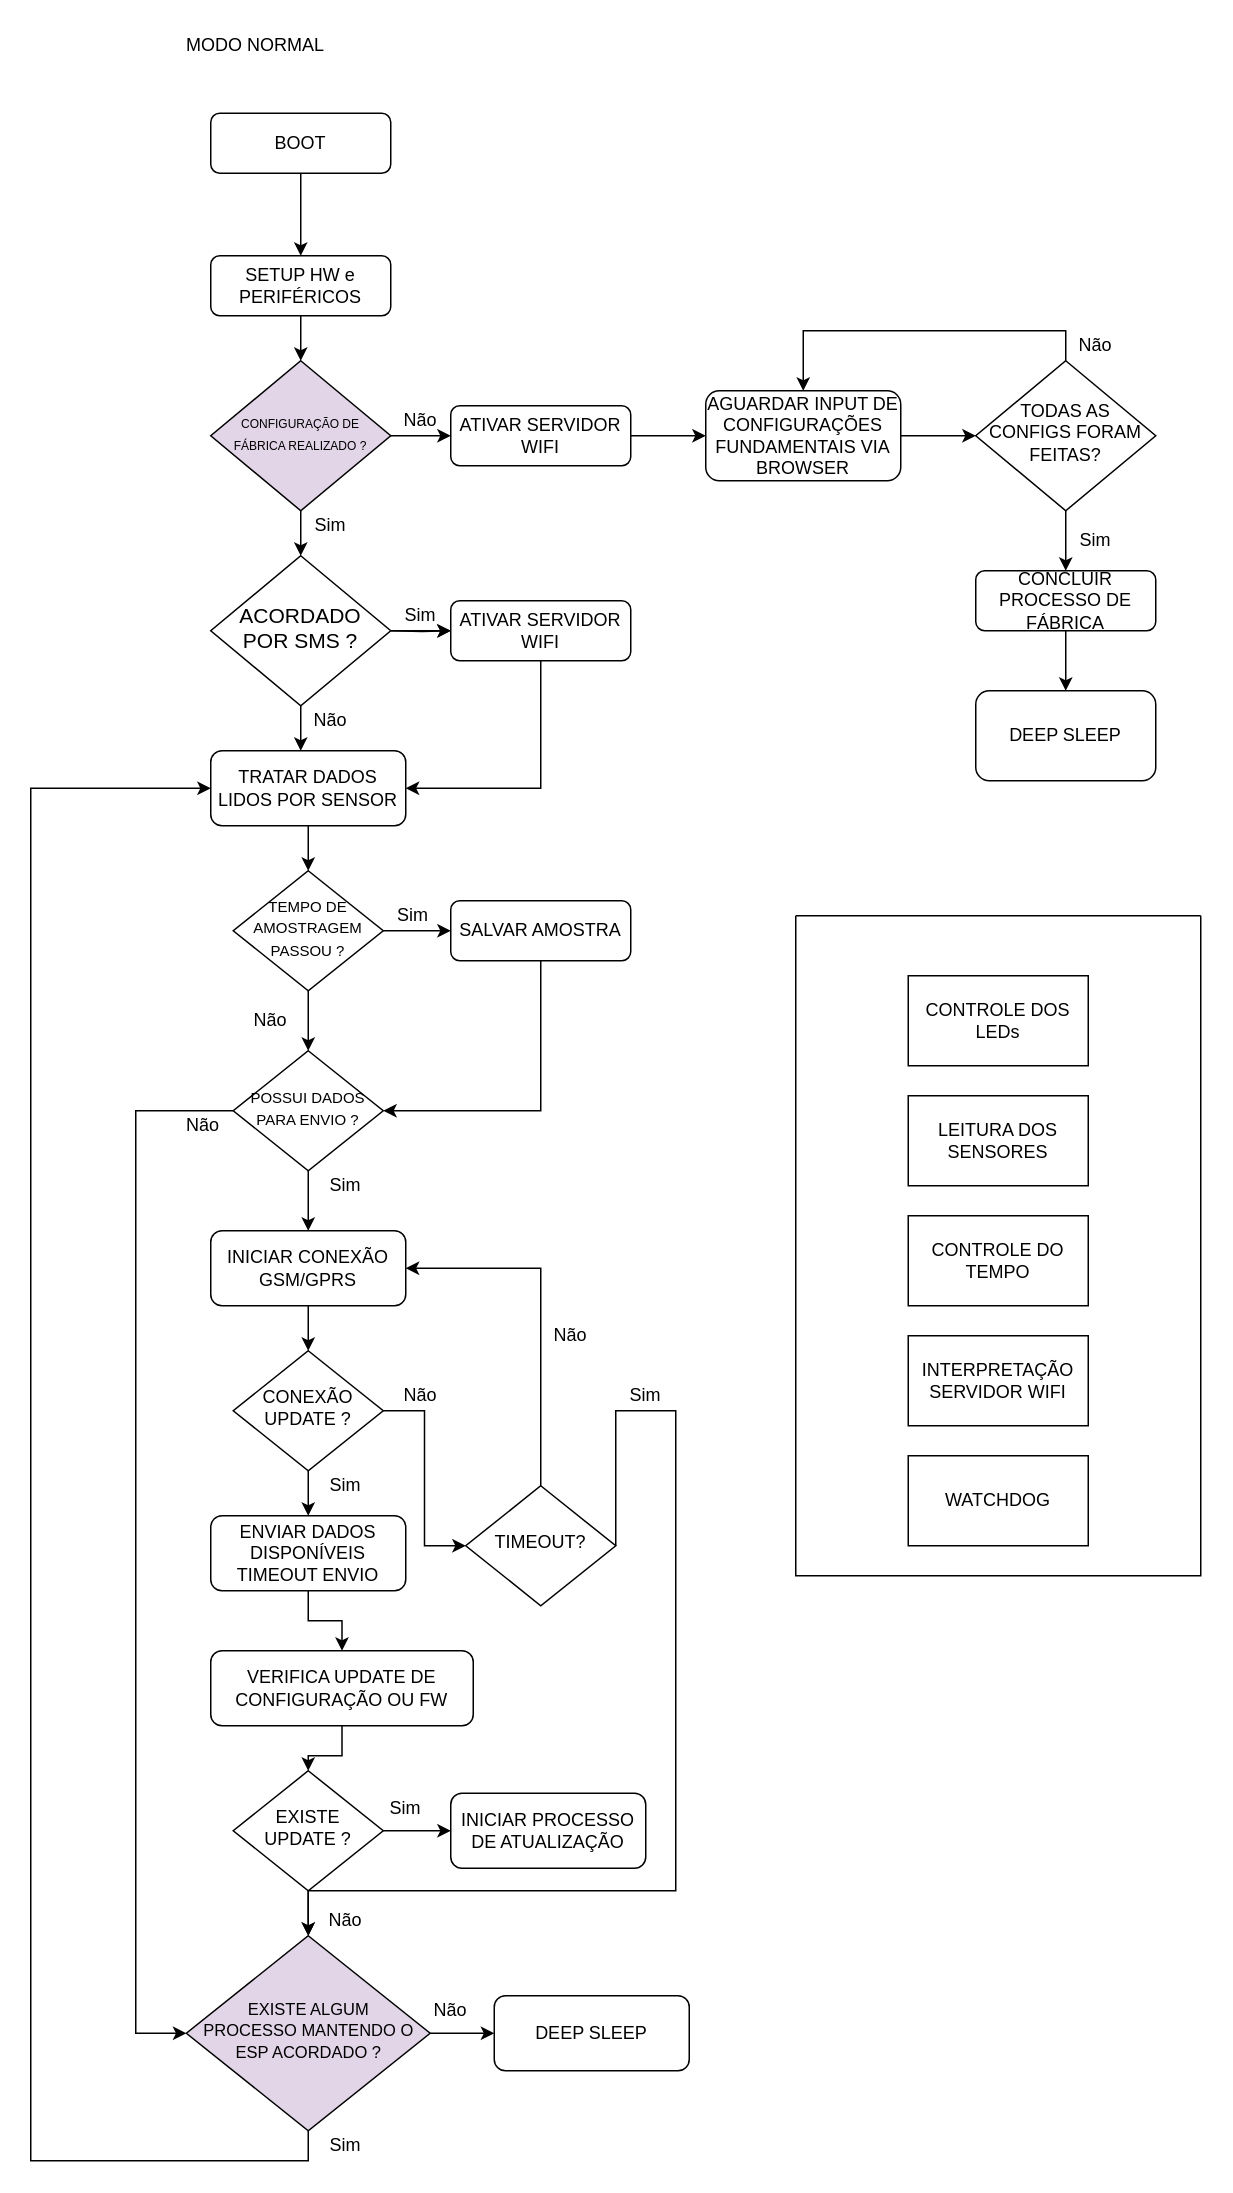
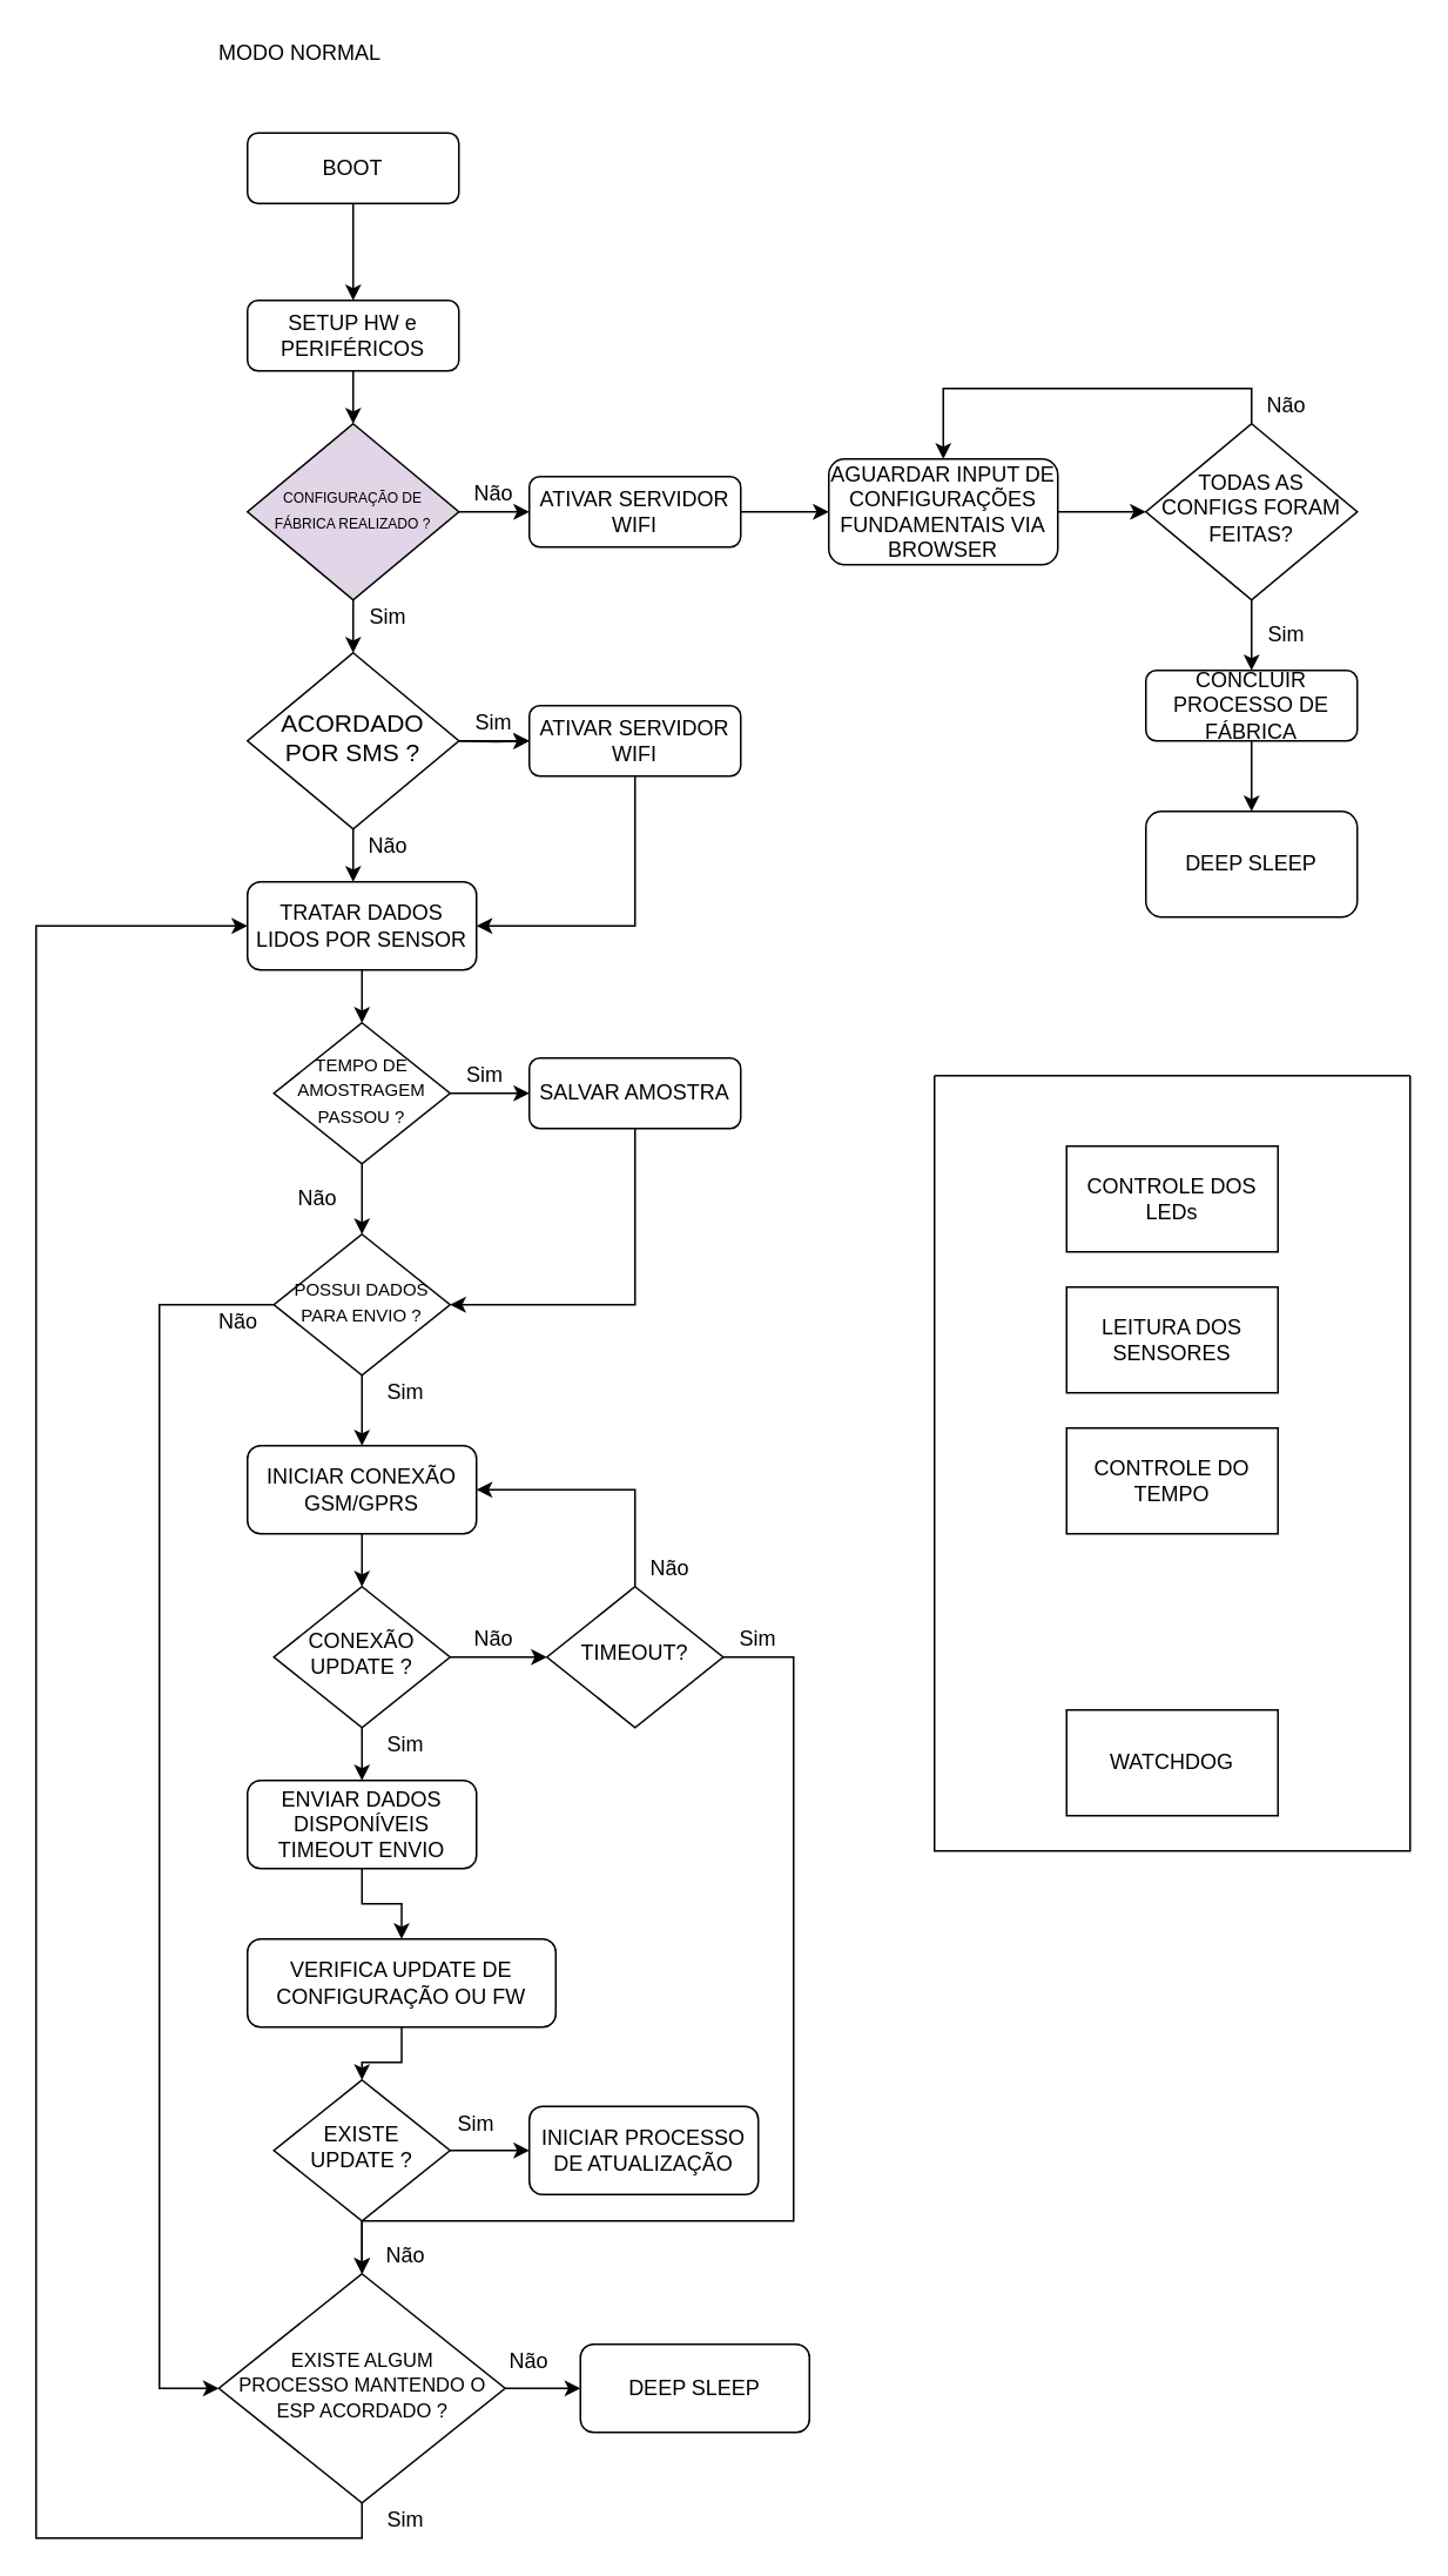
- <mxCell id="78" value="INTERPRETAÇÃO SERVIDOR WIFI" style="rounded=0;whiteSpace=wrap;html=1;" vertex="1" parent="74"><mxGeometry x="75" y="280" width="120" height="60" as="geometry" /></mxCell>
- <mxCell id="43" value="TIMEOUT?" style="rhombus;whiteSpace=wrap;html=1;shadow=0;fontFamily=Helvetica;fontSize=12;align=center;strokeWidth=1;spacing=6;spacingTop=-4;" vertex="1" parent="1"><mxGeometry x="310" y="990" width="100" height="80" as="geometry" /></mxCell>
+ <mxCell id="43" value="TIMEOUT?" style="rhombus;whiteSpace=wrap;html=1;shadow=0;fontFamily=Helvetica;fontSize=12;align=center;strokeWidth=1;spacing=6;spacingTop=-4;" vertex="1" parent="1"><mxGeometry x="310" y="900" width="100" height="80" as="geometry" /></mxCell>
- <mxCell id="57" value="&lt;font style=&quot;font-size: 11px&quot;&gt;EXISTE ALGUM &lt;br&gt;PROCESSO MANTENDO O ESP ACORDADO ?&lt;/font&gt;" style="rhombus;whiteSpace=wrap;html=1;shadow=0;fontFamily=Helvetica;fontSize=12;align=center;strokeWidth=1;spacing=6;spacingTop=-4;fillColor=#e1d5e7;" vertex="1" parent="1"><mxGeometry x="123.75" y="1290" width="162.5" height="130" as="geometry" /></mxCell>
+ <mxCell id="57" value="&lt;font style=&quot;font-size: 11px&quot;&gt;EXISTE ALGUM &lt;br&gt;PROCESSO MANTENDO O ESP ACORDADO ?&lt;/font&gt;" style="rhombus;whiteSpace=wrap;html=1;shadow=0;fontFamily=Helvetica;fontSize=12;align=center;strokeWidth=1;spacing=6;spacingTop=-4;" vertex="1" parent="1"><mxGeometry x="123.75" y="1290" width="162.5" height="130" as="geometry" /></mxCell>
